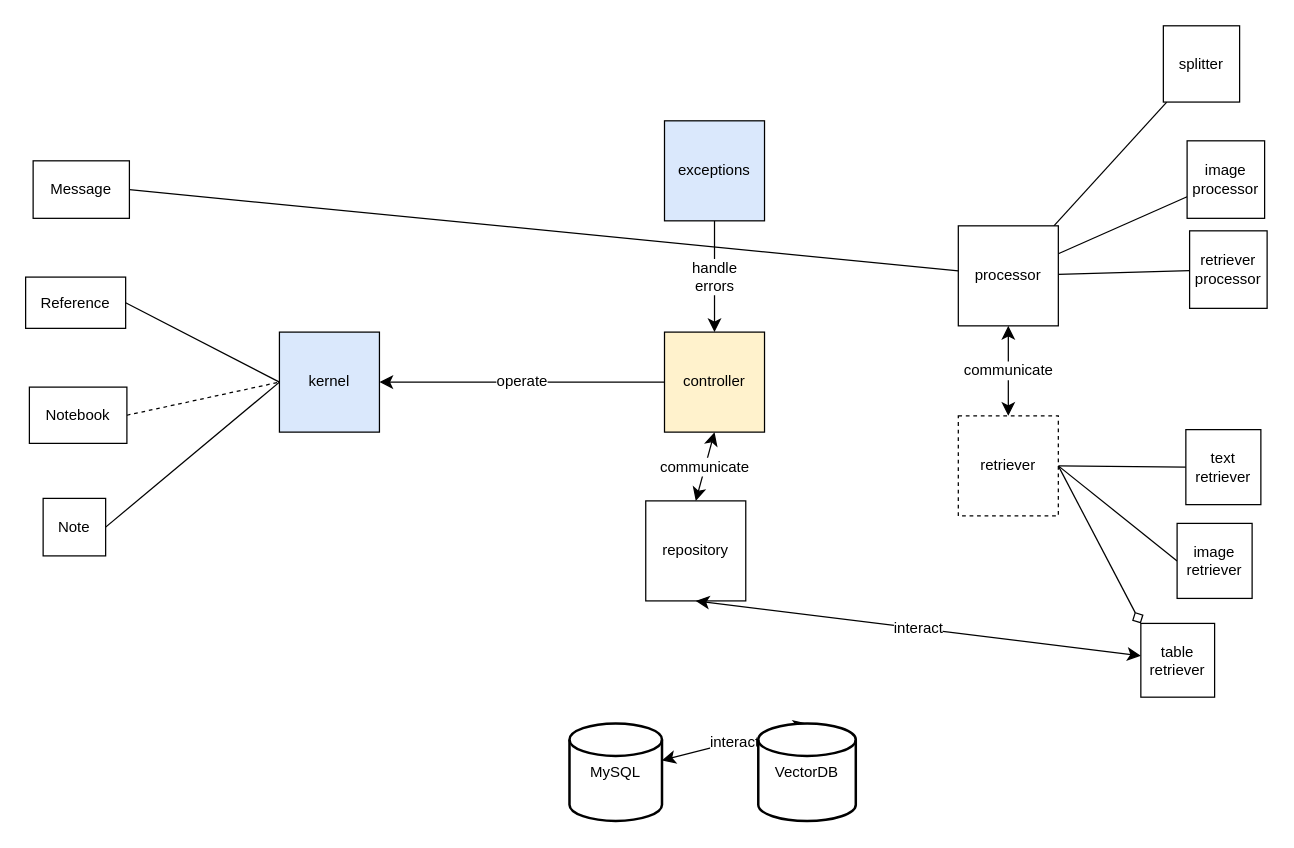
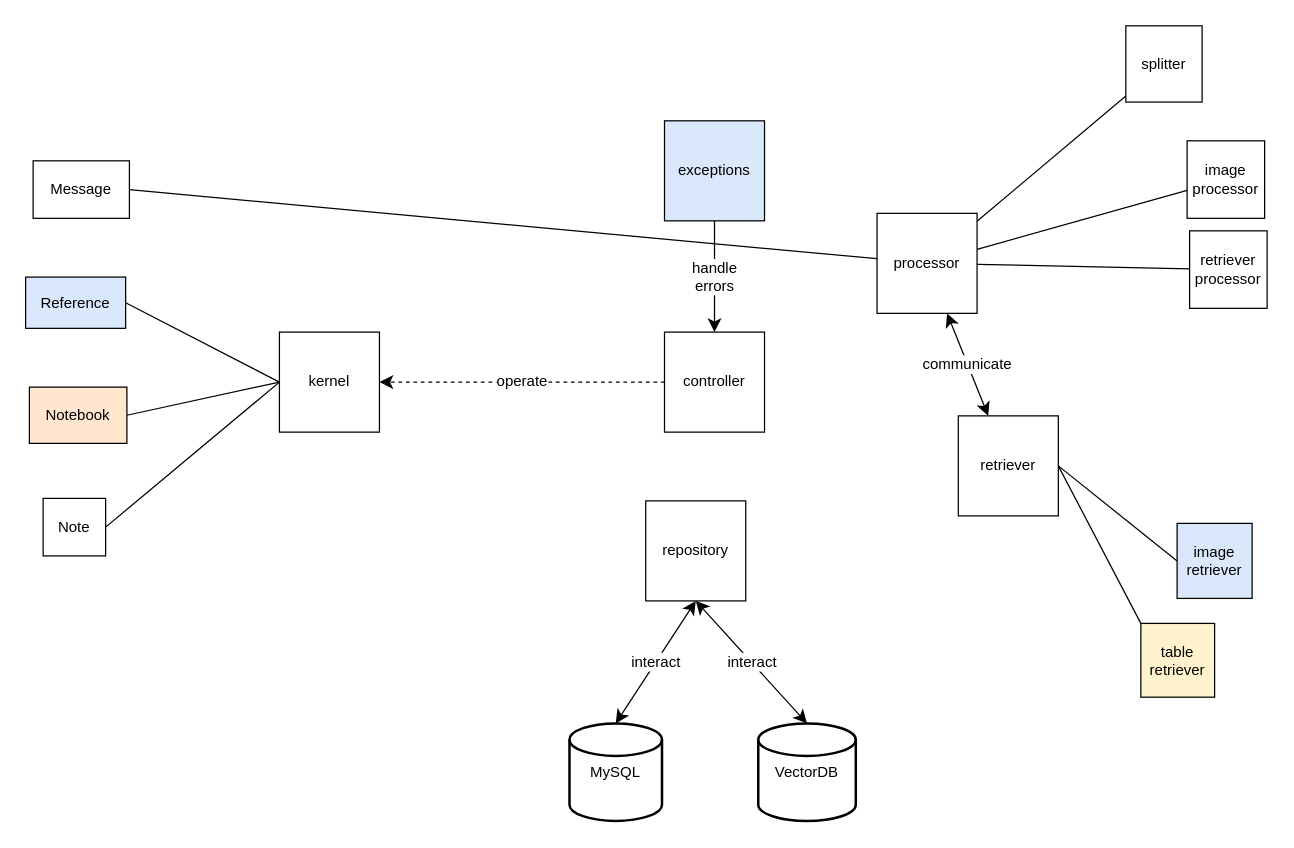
- <mxCell id="22" value="splitter" style="whiteSpace=wrap;html=1;aspect=fixed;" vertex="1" parent="1"><mxGeometry x="930" y="20" width="61" height="61" as="geometry" /></mxCell>
+ <mxCell id="22" value="splitter" style="whiteSpace=wrap;html=1;aspect=fixed;" vertex="1" parent="1"><mxGeometry x="900" y="20" width="61" height="61" as="geometry" /></mxCell>
- <mxCell id="17" value="processor" style="whiteSpace=wrap;html=1;aspect=fixed;" vertex="1" parent="1"><mxGeometry x="766" y="180" width="80" height="80" as="geometry" /></mxCell>
+ <mxCell id="17" value="processor" style="whiteSpace=wrap;html=1;aspect=fixed;" vertex="1" parent="1"><mxGeometry x="701" y="170" width="80" height="80" as="geometry" /></mxCell>
- <mxCell id="33" value="Reference" style="rounded=0;whiteSpace=wrap;html=1;" vertex="1" parent="1"><mxGeometry x="20" y="221" width="80" height="41" as="geometry" /></mxCell>
+ <mxCell id="33" value="Reference" style="rounded=0;whiteSpace=wrap;html=1;fillColor=#dae8fc;" vertex="1" parent="1"><mxGeometry x="20" y="221" width="80" height="41" as="geometry" /></mxCell>
- <mxCell id="2" value="kernel" style="whiteSpace=wrap;html=1;aspect=fixed;fillColor=#dae8fc;" vertex="1" parent="1"><mxGeometry x="223" y="265" width="80" height="80" as="geometry" /></mxCell>
+ <mxCell id="2" value="kernel" style="whiteSpace=wrap;html=1;aspect=fixed;" vertex="1" parent="1"><mxGeometry x="223" y="265" width="80" height="80" as="geometry" /></mxCell>
- <mxCell id="3" value="operate" style="edgeStyle=none;curved=1;rounded=0;orthogonalLoop=1;jettySize=auto;html=1;fontSize=12;startSize=8;endSize=8;" edge="1" parent="1" source="5" target="2"><mxGeometry relative="1" as="geometry" /></mxCell>
+ <mxCell id="3" value="operate" style="edgeStyle=none;curved=1;rounded=0;orthogonalLoop=1;jettySize=auto;html=1;fontSize=12;startSize=8;endSize=8;dashed=1;" edge="1" parent="1" source="5" target="2"><mxGeometry relative="1" as="geometry" /></mxCell>
- <mxCell id="5" value="controller" style="whiteSpace=wrap;html=1;aspect=fixed;fillColor=#fff2cc;" vertex="1" parent="1"><mxGeometry x="531" y="265" width="80" height="80" as="geometry" /></mxCell>
+ <mxCell id="5" value="controller" style="whiteSpace=wrap;html=1;aspect=fixed;" vertex="1" parent="1"><mxGeometry x="531" y="265" width="80" height="80" as="geometry" /></mxCell>
- <mxCell id="30" style="edgeStyle=none;curved=1;rounded=0;orthogonalLoop=1;jettySize=auto;html=1;exitX=1;exitY=0.5;exitDx=0;exitDy=0;entryX=0;entryY=0.5;entryDx=0;entryDy=0;fontSize=12;startSize=8;endSize=8;endArrow=none;endFill=0;dashed=1;" edge="1" parent="1" source="31" target="2"><mxGeometry relative="1" as="geometry" /></mxCell>
+ <mxCell id="30" style="edgeStyle=none;curved=1;rounded=0;orthogonalLoop=1;jettySize=auto;html=1;exitX=1;exitY=0.5;exitDx=0;exitDy=0;entryX=0;entryY=0.5;entryDx=0;entryDy=0;fontSize=12;startSize=8;endSize=8;endArrow=none;endFill=0;" edge="1" parent="1" source="31" target="2"><mxGeometry relative="1" as="geometry" /></mxCell>
- <mxCell id="31" value="Notebook" style="rounded=0;whiteSpace=wrap;html=1;" vertex="1" parent="1"><mxGeometry x="23" y="309" width="78" height="45" as="geometry" /></mxCell>
+ <mxCell id="31" value="Notebook" style="rounded=0;whiteSpace=wrap;html=1;fillColor=#ffe6cc;" vertex="1" parent="1"><mxGeometry x="23" y="309" width="78" height="45" as="geometry" /></mxCell>
- <mxCell id="21" value="retriever" style="whiteSpace=wrap;html=1;aspect=fixed;dashed=1;" vertex="1" parent="1"><mxGeometry x="766" y="332" width="80" height="80" as="geometry" /></mxCell>
+ <mxCell id="21" value="retriever" style="whiteSpace=wrap;html=1;aspect=fixed;" vertex="1" parent="1"><mxGeometry x="766" y="332" width="80" height="80" as="geometry" /></mxCell>
- <mxCell id="18" style="edgeStyle=none;curved=1;rounded=0;orthogonalLoop=1;jettySize=auto;html=1;exitX=1;exitY=0.5;exitDx=0;exitDy=0;entryX=0;entryY=0.5;entryDx=0;entryDy=0;fontSize=12;startSize=8;endSize=8;endArrow=none;endFill=0;" edge="1" parent="1" source="21" target="25"><mxGeometry relative="1" as="geometry" /></mxCell>
- <mxCell id="4" value="communicate" style="edgeStyle=none;curved=1;rounded=0;orthogonalLoop=1;jettySize=auto;html=1;exitX=0.5;exitY=1;exitDx=0;exitDy=0;entryX=0.5;entryY=0;entryDx=0;entryDy=0;fontSize=12;startSize=8;endSize=8;startArrow=classic;startFill=1;" edge="1" parent="1" source="5" target="7"><mxGeometry relative="1" as="geometry" /></mxCell>
- <mxCell id="25" value="text&lt;div&gt;retriever&lt;/div&gt;" style="whiteSpace=wrap;html=1;aspect=fixed;" vertex="1" parent="1"><mxGeometry x="948" y="343" width="60" height="60" as="geometry" /></mxCell>
- <mxCell id="26" value="image&lt;br&gt;retriever" style="whiteSpace=wrap;html=1;aspect=fixed;" vertex="1" parent="1"><mxGeometry x="941" y="418" width="60" height="60" as="geometry" /></mxCell>
+ <mxCell id="26" value="image&lt;br&gt;retriever" style="whiteSpace=wrap;html=1;aspect=fixed;fillColor=#dae8fc;" vertex="1" parent="1"><mxGeometry x="941" y="418" width="60" height="60" as="geometry" /></mxCell>
- <mxCell id="20" style="edgeStyle=none;curved=1;rounded=0;orthogonalLoop=1;jettySize=auto;html=1;exitX=1;exitY=0.5;exitDx=0;exitDy=0;entryX=0;entryY=0;entryDx=0;entryDy=0;fontSize=12;startSize=8;endSize=8;endArrow=diamond;endFill=0;" edge="1" parent="1" source="21" target="27"><mxGeometry relative="1" as="geometry" /></mxCell>
+ <mxCell id="20" style="edgeStyle=none;curved=1;rounded=0;orthogonalLoop=1;jettySize=auto;html=1;exitX=1;exitY=0.5;exitDx=0;exitDy=0;entryX=0;entryY=0;entryDx=0;entryDy=0;fontSize=12;startSize=8;endSize=8;endArrow=none;endFill=0;" edge="1" parent="1" source="21" target="27"><mxGeometry relative="1" as="geometry" /></mxCell>
- <mxCell id="8" value="interact" style="edgeStyle=none;curved=1;rounded=0;orthogonalLoop=1;jettySize=auto;html=1;exitX=0.5;exitY=1;exitDx=0;exitDy=0;fontSize=12;startSize=8;endSize=8;startArrow=classic;startFill=1;" edge="1" parent="1" source="7" target="27"><mxGeometry relative="1" as="geometry" /></mxCell>
+ <mxCell id="8" value="interact" style="edgeStyle=none;curved=1;rounded=0;orthogonalLoop=1;jettySize=auto;html=1;exitX=0.5;exitY=1;exitDx=0;exitDy=0;entryX=0.5;entryY=0;entryDx=0;entryDy=0;entryPerimeter=0;fontSize=12;startSize=8;endSize=8;startArrow=classic;startFill=1;" edge="1" parent="1" source="7" target="6"><mxGeometry relative="1" as="geometry" /></mxCell>
- <mxCell id="27" value="table&lt;div&gt;retriever&lt;/div&gt;" style="whiteSpace=wrap;html=1;aspect=fixed;" vertex="1" parent="1"><mxGeometry x="912" y="498" width="59" height="59" as="geometry" /></mxCell>
+ <mxCell id="27" value="table&lt;div&gt;retriever&lt;/div&gt;" style="whiteSpace=wrap;html=1;aspect=fixed;fillColor=#fff2cc;" vertex="1" parent="1"><mxGeometry x="912" y="498" width="59" height="59" as="geometry" /></mxCell>
- <mxCell id="9" value="interact" style="edgeStyle=none;curved=1;rounded=0;orthogonalLoop=1;jettySize=auto;html=1;exitX=0.5;exitY=0;exitDx=0;exitDy=0;exitPerimeter=0;fontSize=12;startSize=8;endSize=8;startArrow=classic;startFill=1;" edge="1" parent="1" source="10" target="6"><mxGeometry relative="1" as="geometry" /></mxCell>
+ <mxCell id="9" value="interact" style="edgeStyle=none;curved=1;rounded=0;orthogonalLoop=1;jettySize=auto;html=1;exitX=0.5;exitY=0;exitDx=0;exitDy=0;exitPerimeter=0;entryX=0.5;entryY=1;entryDx=0;entryDy=0;fontSize=12;startSize=8;endSize=8;startArrow=classic;startFill=1;" edge="1" parent="1" source="10" target="7"><mxGeometry relative="1" as="geometry" /></mxCell>
